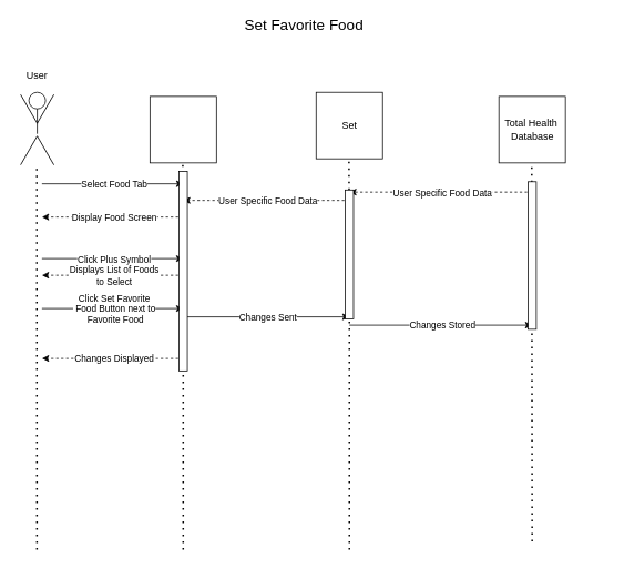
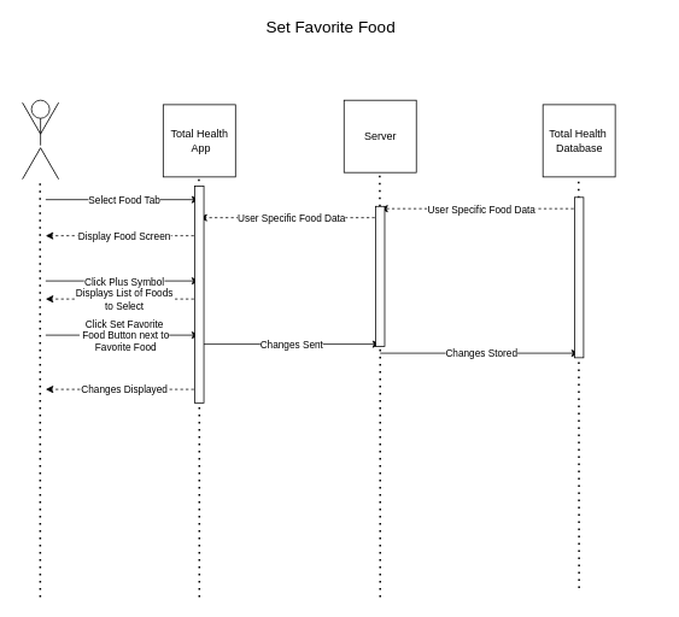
- <mxCell id="19" value="User" style="text;html=1;resizable=0;autosize=1;align=center;verticalAlign=middle;points=[];fillColor=none;strokeColor=none;rounded=0;" vertex="1" parent="1"><mxGeometry x="24.33" y="80" width="40" height="20" as="geometry" /></mxCell>
- <mxCell id="17" value="Set" style="text;html=1;resizable=0;autosize=1;align=center;verticalAlign=middle;points=[];fillColor=none;strokeColor=none;rounded=0;" vertex="1" parent="1"><mxGeometry x="395" y="140" width="50" height="20" as="geometry" /></mxCell>
+ <mxCell id="17" value="Server" style="text;html=1;resizable=0;autosize=1;align=center;verticalAlign=middle;points=[];fillColor=none;strokeColor=none;rounded=0;" vertex="1" parent="1"><mxGeometry x="395" y="140" width="50" height="20" as="geometry" /></mxCell>
+ <mxCell id="16" value="Total Health&lt;br&gt;&amp;nbsp;App" style="text;html=1;resizable=0;autosize=1;align=center;verticalAlign=middle;points=[];fillColor=none;strokeColor=none;rounded=0;" vertex="1" parent="1"><mxGeometry x="180" y="139.91" width="80" height="30" as="geometry" /></mxCell>
